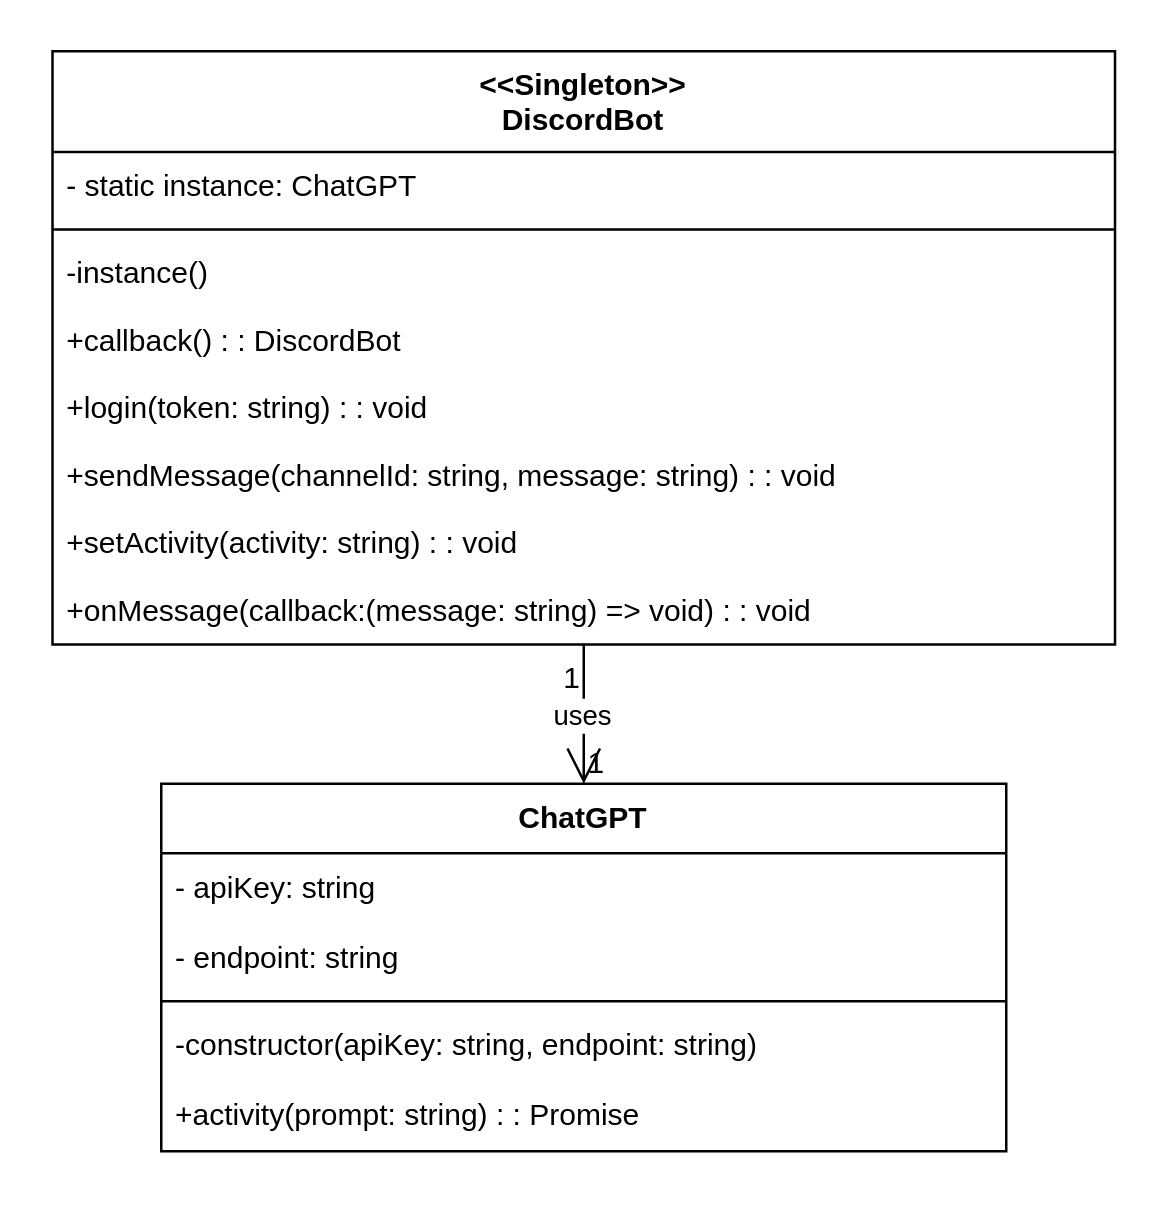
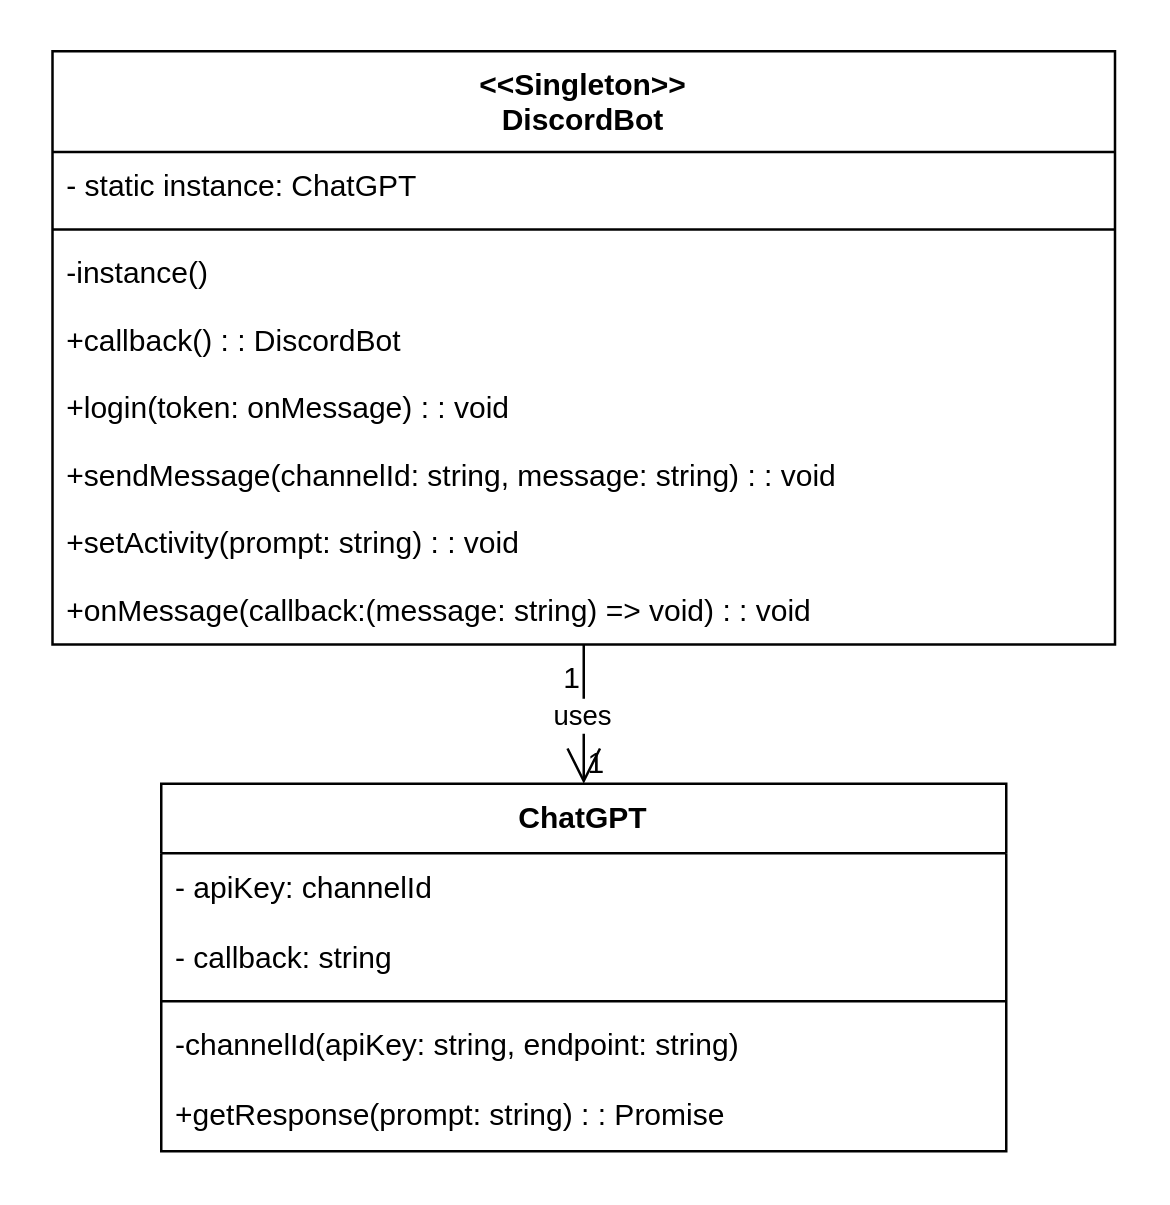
- <mxCell id="7" value="+login(token: string) : : void" style="text;strokeColor=none;fillColor=none;align=left;verticalAlign=top;spacingLeft=4;spacingRight=4;overflow=hidden;rotatable=0;points=[[0,0.5],[1,0.5]];portConstraint=eastwest;" parent="2" vertex="1"><mxGeometry y="129.341" width="425" height="27" as="geometry" /></mxCell>
+ <mxCell id="7" value="+login(token: onMessage) : : void" style="text;strokeColor=none;fillColor=none;align=left;verticalAlign=top;spacingLeft=4;spacingRight=4;overflow=hidden;rotatable=0;points=[[0,0.5],[1,0.5]];portConstraint=eastwest;" parent="2" vertex="1"><mxGeometry y="129.341" width="425" height="27" as="geometry" /></mxCell>
- <mxCell id="9" value="+setActivity(activity: string) : : void" style="text;strokeColor=none;fillColor=none;align=left;verticalAlign=top;spacingLeft=4;spacingRight=4;overflow=hidden;rotatable=0;points=[[0,0.5],[1,0.5]];portConstraint=eastwest;" parent="2" vertex="1"><mxGeometry y="183.341" width="425" height="27" as="geometry" /></mxCell>
+ <mxCell id="9" value="+setActivity(prompt: string) : : void" style="text;strokeColor=none;fillColor=none;align=left;verticalAlign=top;spacingLeft=4;spacingRight=4;overflow=hidden;rotatable=0;points=[[0,0.5],[1,0.5]];portConstraint=eastwest;" parent="2" vertex="1"><mxGeometry y="183.341" width="425" height="27" as="geometry" /></mxCell>
- <mxCell id="12" value="- apiKey: string" style="text;strokeColor=none;fillColor=none;align=left;verticalAlign=top;spacingLeft=4;spacingRight=4;overflow=hidden;rotatable=0;points=[[0,0.5],[1,0.5]];portConstraint=eastwest;" parent="11" vertex="1"><mxGeometry y="28" width="338" height="28" as="geometry" /></mxCell>
+ <mxCell id="12" value="- apiKey: channelId" style="text;strokeColor=none;fillColor=none;align=left;verticalAlign=top;spacingLeft=4;spacingRight=4;overflow=hidden;rotatable=0;points=[[0,0.5],[1,0.5]];portConstraint=eastwest;" parent="11" vertex="1"><mxGeometry y="28" width="338" height="28" as="geometry" /></mxCell>
- <mxCell id="13" value="- endpoint: string" style="text;strokeColor=none;fillColor=none;align=left;verticalAlign=top;spacingLeft=4;spacingRight=4;overflow=hidden;rotatable=0;points=[[0,0.5],[1,0.5]];portConstraint=eastwest;" parent="11" vertex="1"><mxGeometry y="56" width="338" height="28" as="geometry" /></mxCell>
+ <mxCell id="13" value="- callback: string" style="text;strokeColor=none;fillColor=none;align=left;verticalAlign=top;spacingLeft=4;spacingRight=4;overflow=hidden;rotatable=0;points=[[0,0.5],[1,0.5]];portConstraint=eastwest;" parent="11" vertex="1"><mxGeometry y="56" width="338" height="28" as="geometry" /></mxCell>
- <mxCell id="15" value="-constructor(apiKey: string, endpoint: string)" style="text;strokeColor=none;fillColor=none;align=left;verticalAlign=top;spacingLeft=4;spacingRight=4;overflow=hidden;rotatable=0;points=[[0,0.5],[1,0.5]];portConstraint=eastwest;" parent="11" vertex="1"><mxGeometry y="91" width="338" height="28" as="geometry" /></mxCell>
+ <mxCell id="15" value="-channelId(apiKey: string, endpoint: string)" style="text;strokeColor=none;fillColor=none;align=left;verticalAlign=top;spacingLeft=4;spacingRight=4;overflow=hidden;rotatable=0;points=[[0,0.5],[1,0.5]];portConstraint=eastwest;" parent="11" vertex="1"><mxGeometry y="91" width="338" height="28" as="geometry" /></mxCell>
- <mxCell id="16" value="+activity(prompt: string) : : Promise" style="text;strokeColor=none;fillColor=none;align=left;verticalAlign=top;spacingLeft=4;spacingRight=4;overflow=hidden;rotatable=0;points=[[0,0.5],[1,0.5]];portConstraint=eastwest;" parent="11" vertex="1"><mxGeometry y="119" width="338" height="28" as="geometry" /></mxCell>
+ <mxCell id="16" value="+getResponse(prompt: string) : : Promise" style="text;strokeColor=none;fillColor=none;align=left;verticalAlign=top;spacingLeft=4;spacingRight=4;overflow=hidden;rotatable=0;points=[[0,0.5],[1,0.5]];portConstraint=eastwest;" parent="11" vertex="1"><mxGeometry y="119" width="338" height="28" as="geometry" /></mxCell>
